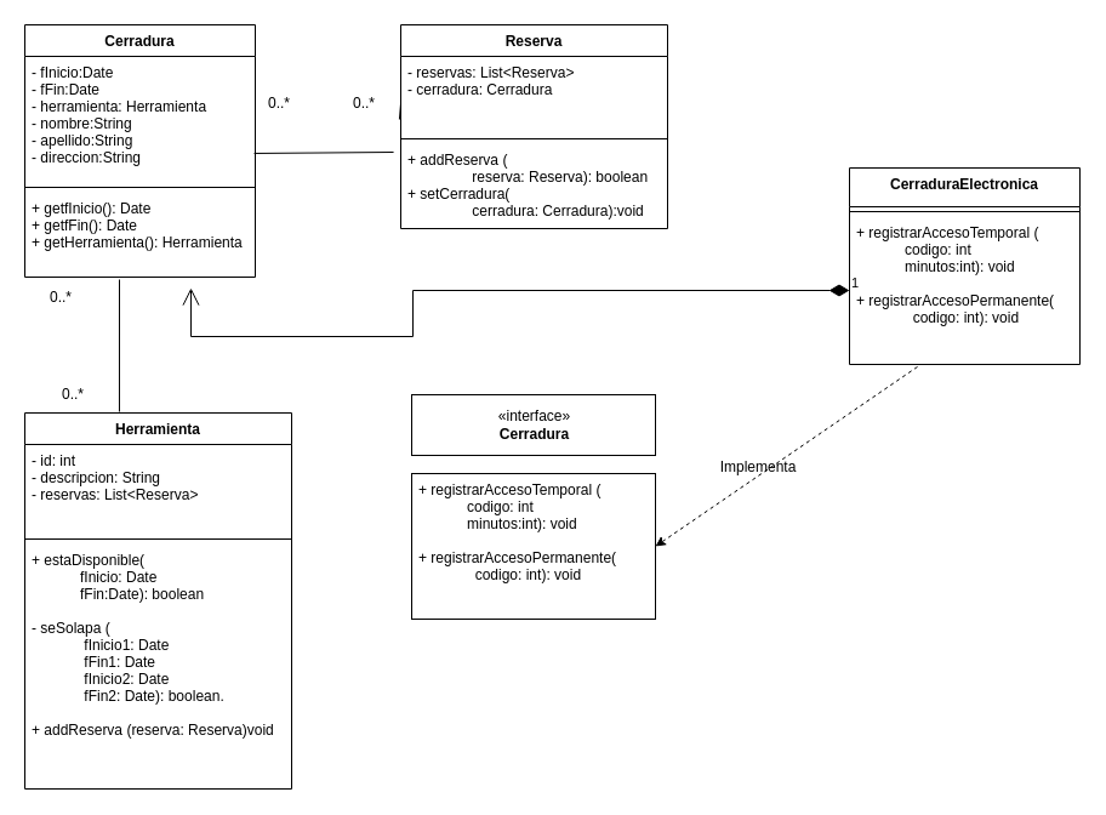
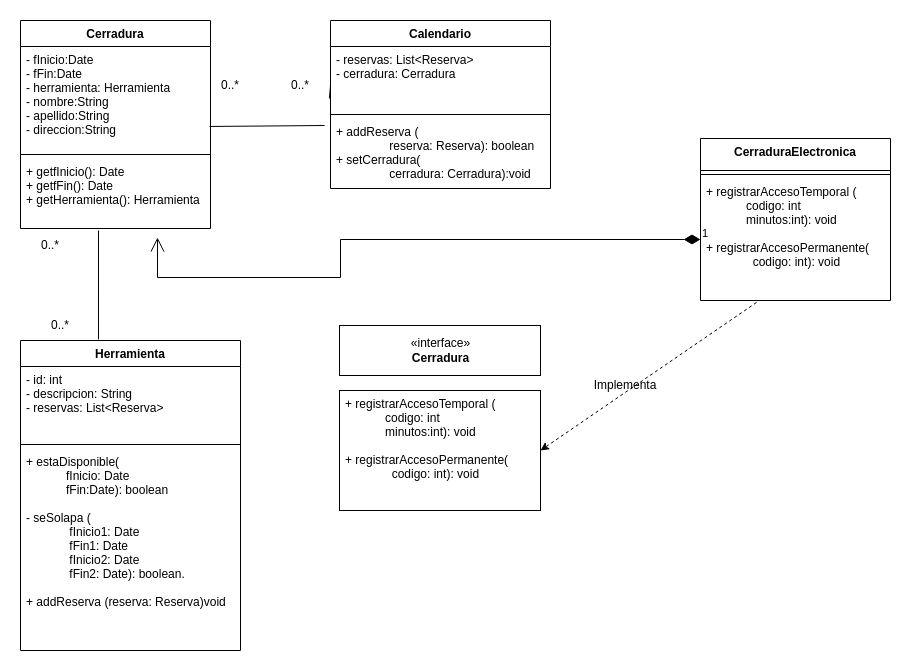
- <mxCell id="6" value="Reserva" style="swimlane;fontStyle=1;align=center;verticalAlign=top;childLayout=stackLayout;horizontal=1;startSize=26;horizontalStack=0;resizeParent=1;resizeParentMax=0;resizeLast=0;collapsible=1;marginBottom=0;" parent="1" vertex="1"><mxGeometry x="330" y="20" width="220" height="168" as="geometry" /></mxCell>
+ <mxCell id="6" value="Calendario" style="swimlane;fontStyle=1;align=center;verticalAlign=top;childLayout=stackLayout;horizontal=1;startSize=26;horizontalStack=0;resizeParent=1;resizeParentMax=0;resizeLast=0;collapsible=1;marginBottom=0;" parent="1" vertex="1"><mxGeometry x="330" y="20" width="220" height="168" as="geometry" /></mxCell>
